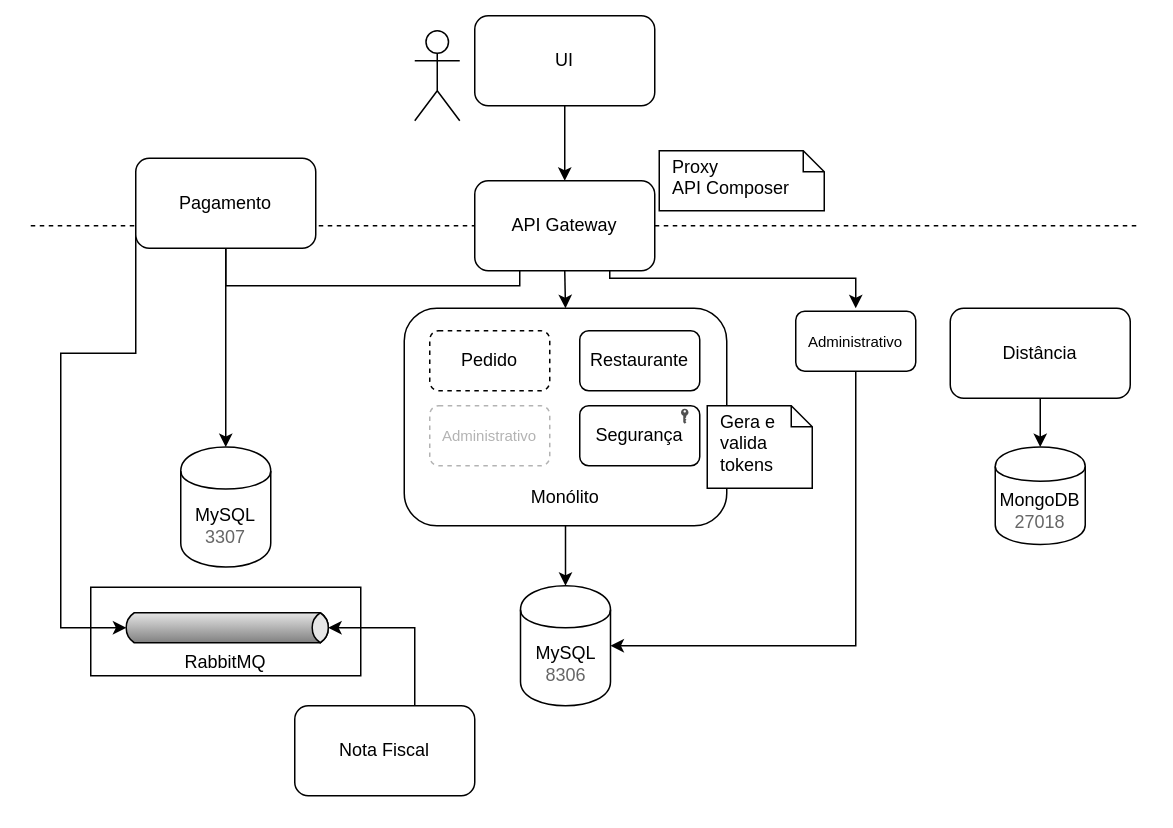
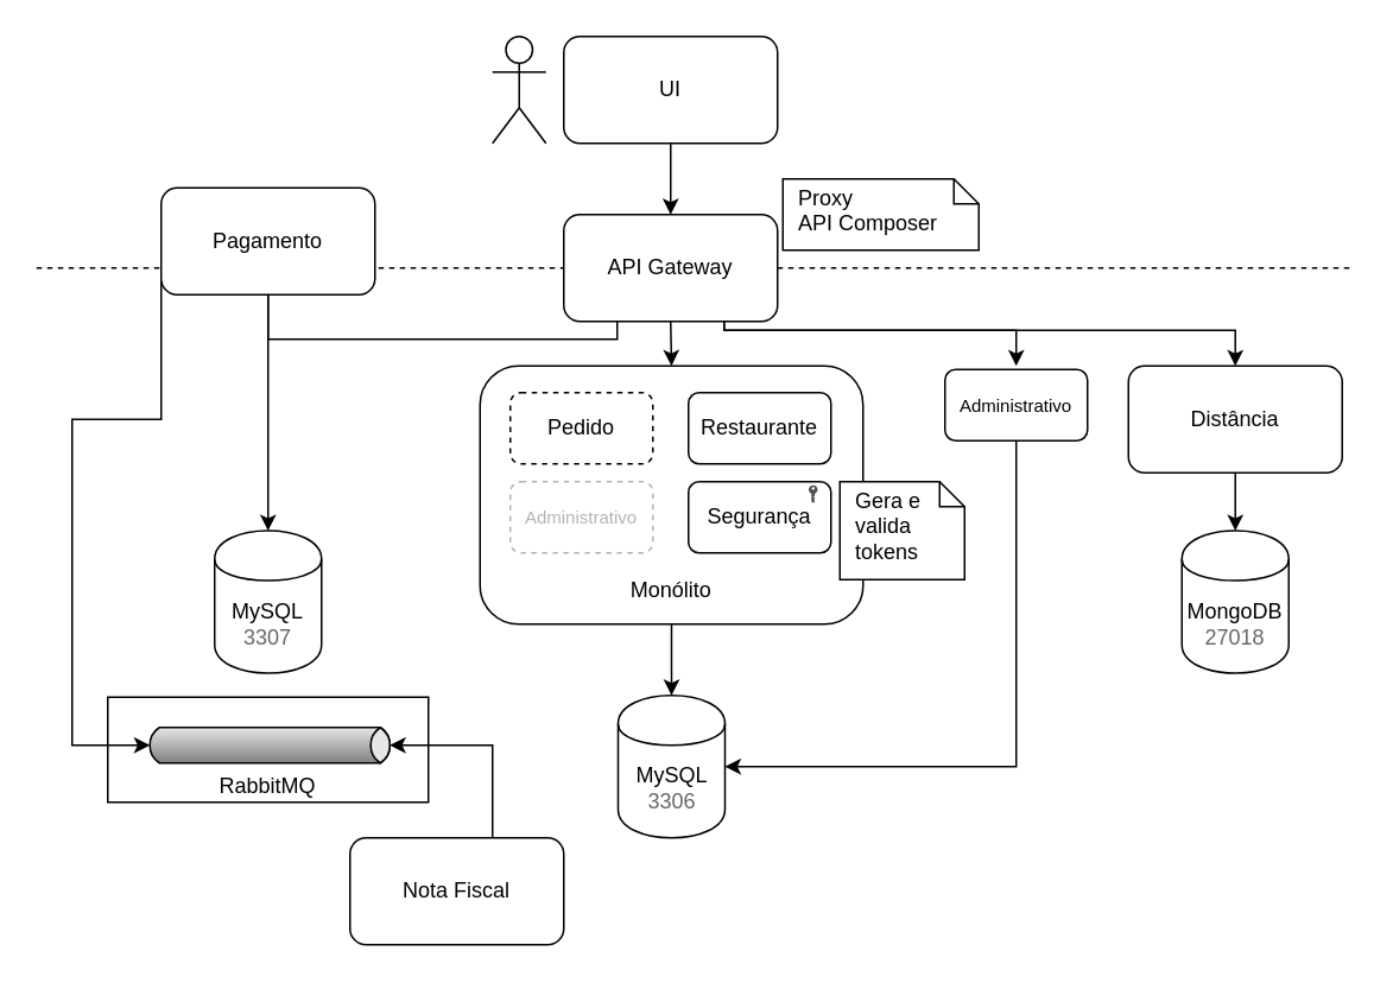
- <mxCell id="5" value="UI" style="rounded=1;whiteSpace=wrap;html=1;" parent="1" vertex="1"><mxGeometry x="316" y="10" width="120" height="60" as="geometry" /></mxCell>
+ <mxCell id="5" value="UI" style="rounded=1;whiteSpace=wrap;html=1;" parent="1" vertex="1"><mxGeometry x="316" y="20" width="120" height="60" as="geometry" /></mxCell>
+ <mxCell id="8" style="edgeStyle=orthogonalEdgeStyle;rounded=0;orthogonalLoop=1;jettySize=auto;html=1;exitX=0.75;exitY=1;exitDx=0;exitDy=0;" edge="1" parent="1" source="10" target="21"><mxGeometry relative="1" as="geometry"><Array as="points"><mxPoint x="406" y="185" /><mxPoint x="693" y="185" /></Array></mxGeometry></mxCell>
- <mxCell id="24" value="MongoDB&lt;br&gt;&lt;font color=&quot;#666666&quot;&gt;27018&lt;/font&gt;" style="shape=cylinder;whiteSpace=wrap;html=1;boundedLbl=1;backgroundOutline=1;" vertex="1" parent="1"><mxGeometry x="663" y="297.5" width="60" height="65" as="geometry" /></mxCell>
+ <mxCell id="24" value="MongoDB&lt;br&gt;&lt;font color=&quot;#666666&quot;&gt;27018&lt;/font&gt;" style="shape=cylinder;whiteSpace=wrap;html=1;boundedLbl=1;backgroundOutline=1;" vertex="1" parent="1"><mxGeometry x="663" y="297.5" width="60" height="80" as="geometry" /></mxCell>
- <mxCell id="22" value="MySQL&lt;br&gt;&lt;font color=&quot;#666666&quot;&gt;8306&lt;/font&gt;" style="shape=cylinder;whiteSpace=wrap;html=1;boundedLbl=1;backgroundOutline=1;" vertex="1" parent="1"><mxGeometry x="346.5" y="390" width="60" height="80" as="geometry" /></mxCell>
+ <mxCell id="22" value="MySQL&lt;br&gt;&lt;font color=&quot;#666666&quot;&gt;3306&lt;/font&gt;" style="shape=cylinder;whiteSpace=wrap;html=1;boundedLbl=1;backgroundOutline=1;" vertex="1" parent="1"><mxGeometry x="346.5" y="390" width="60" height="80" as="geometry" /></mxCell>
